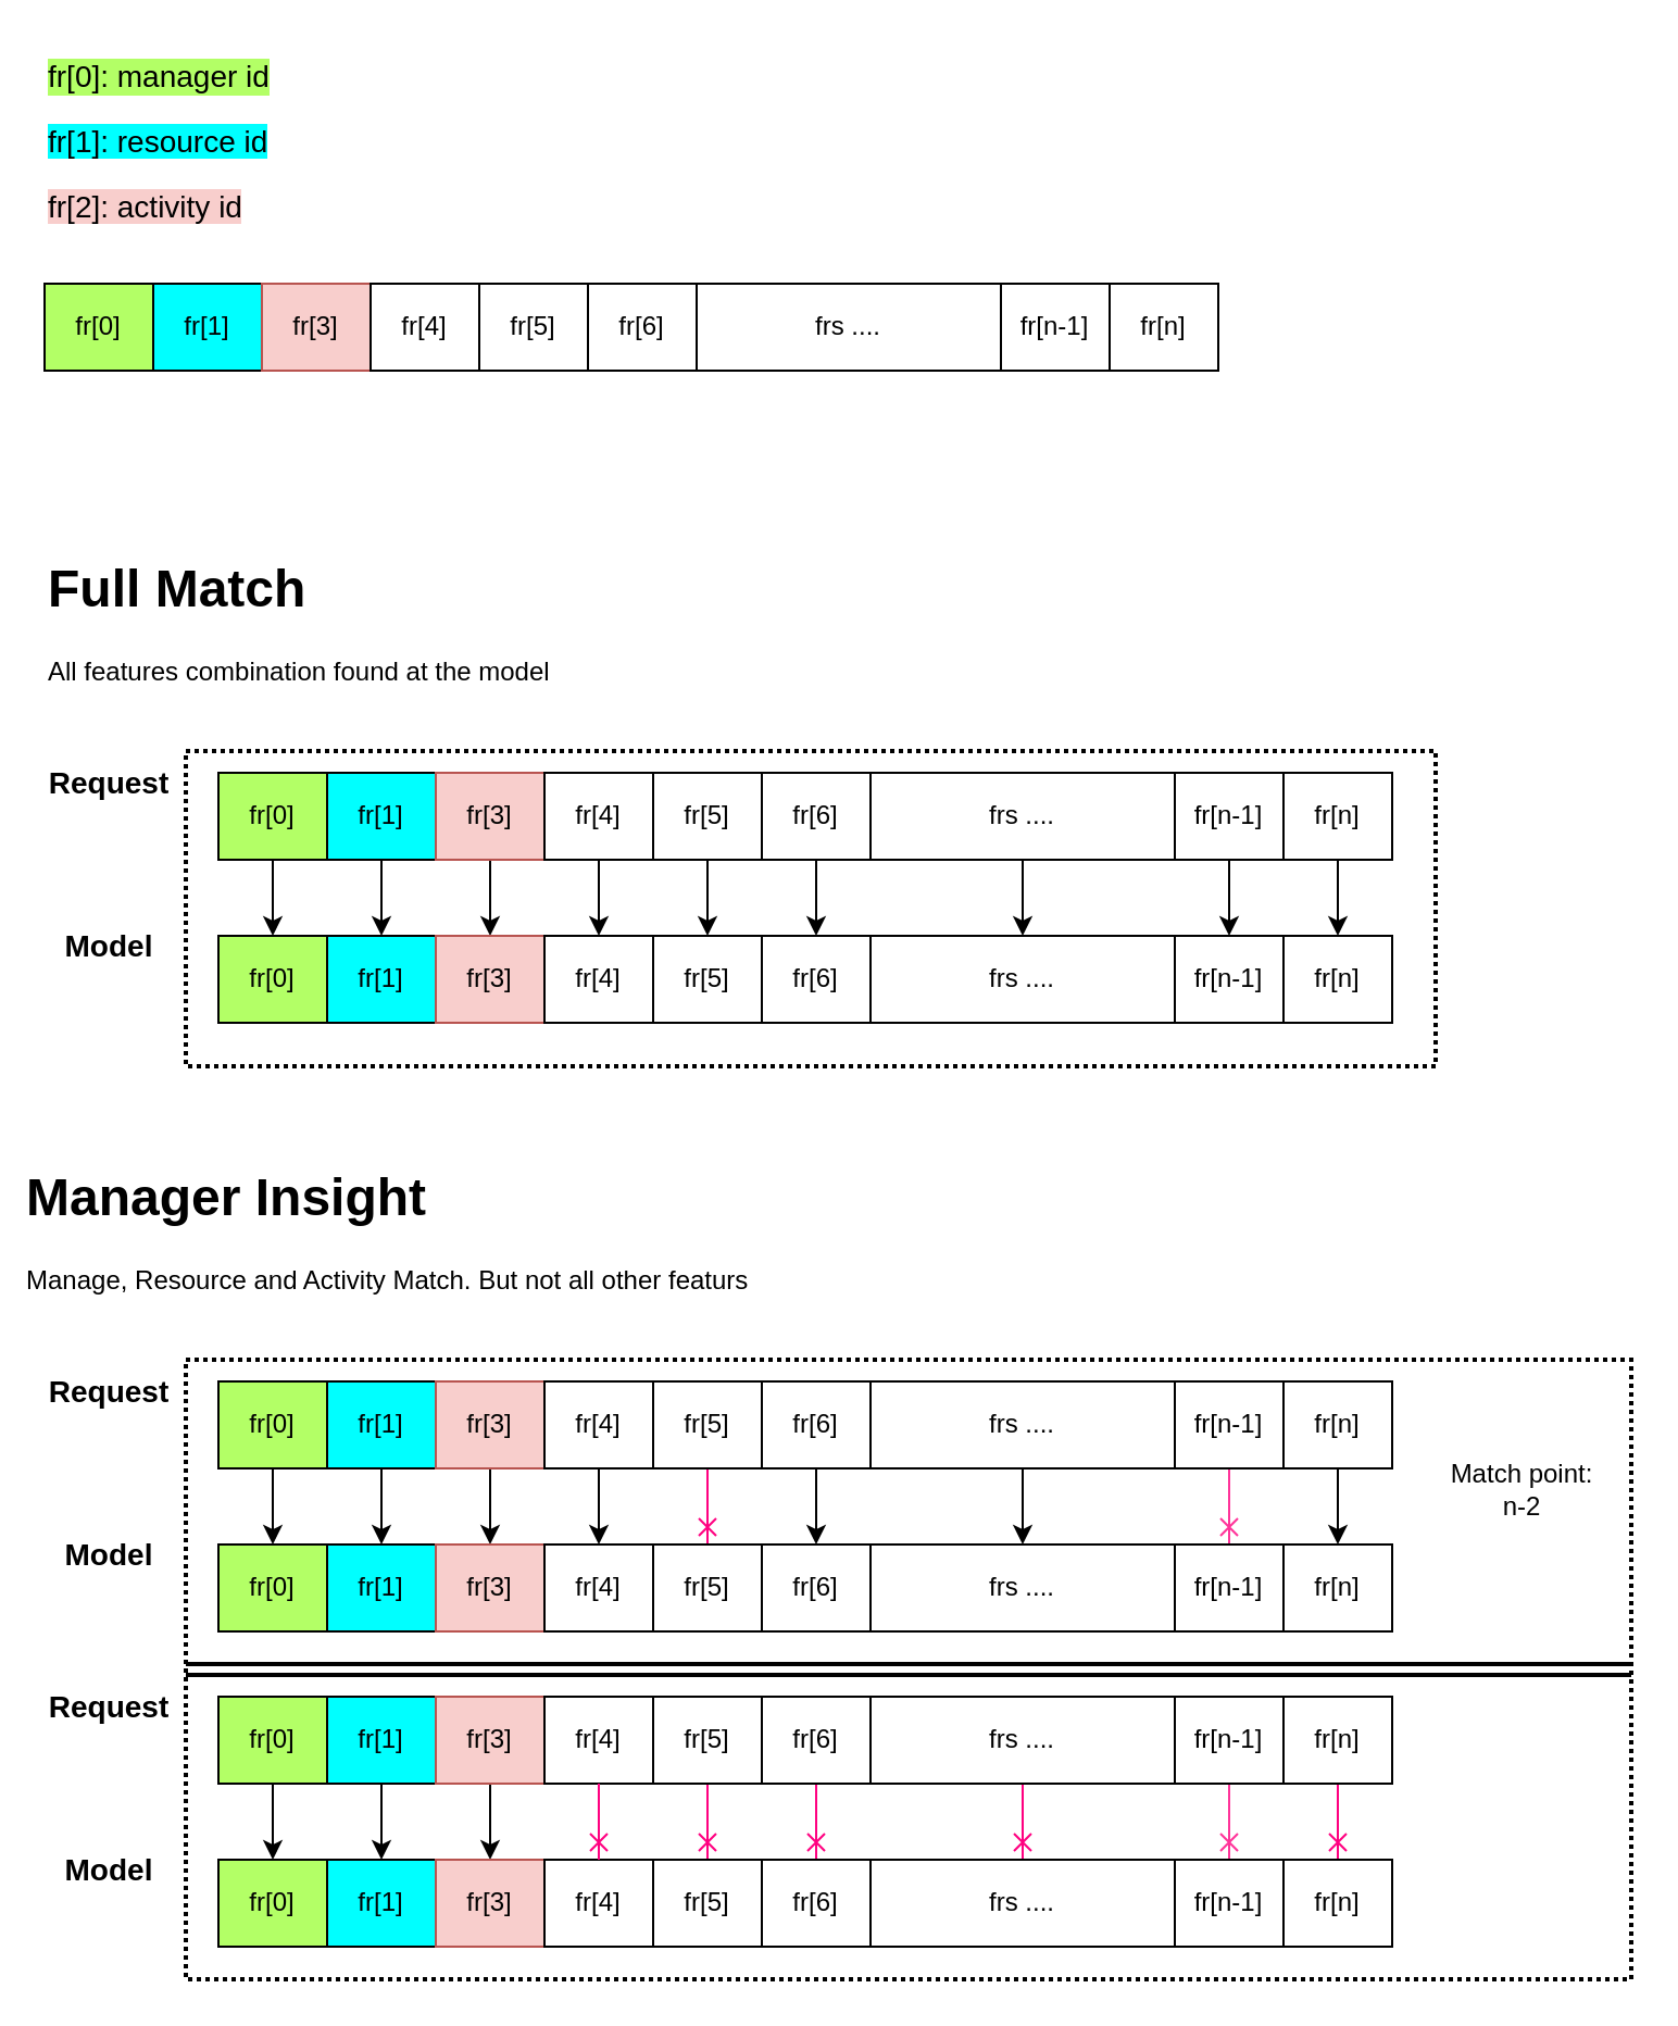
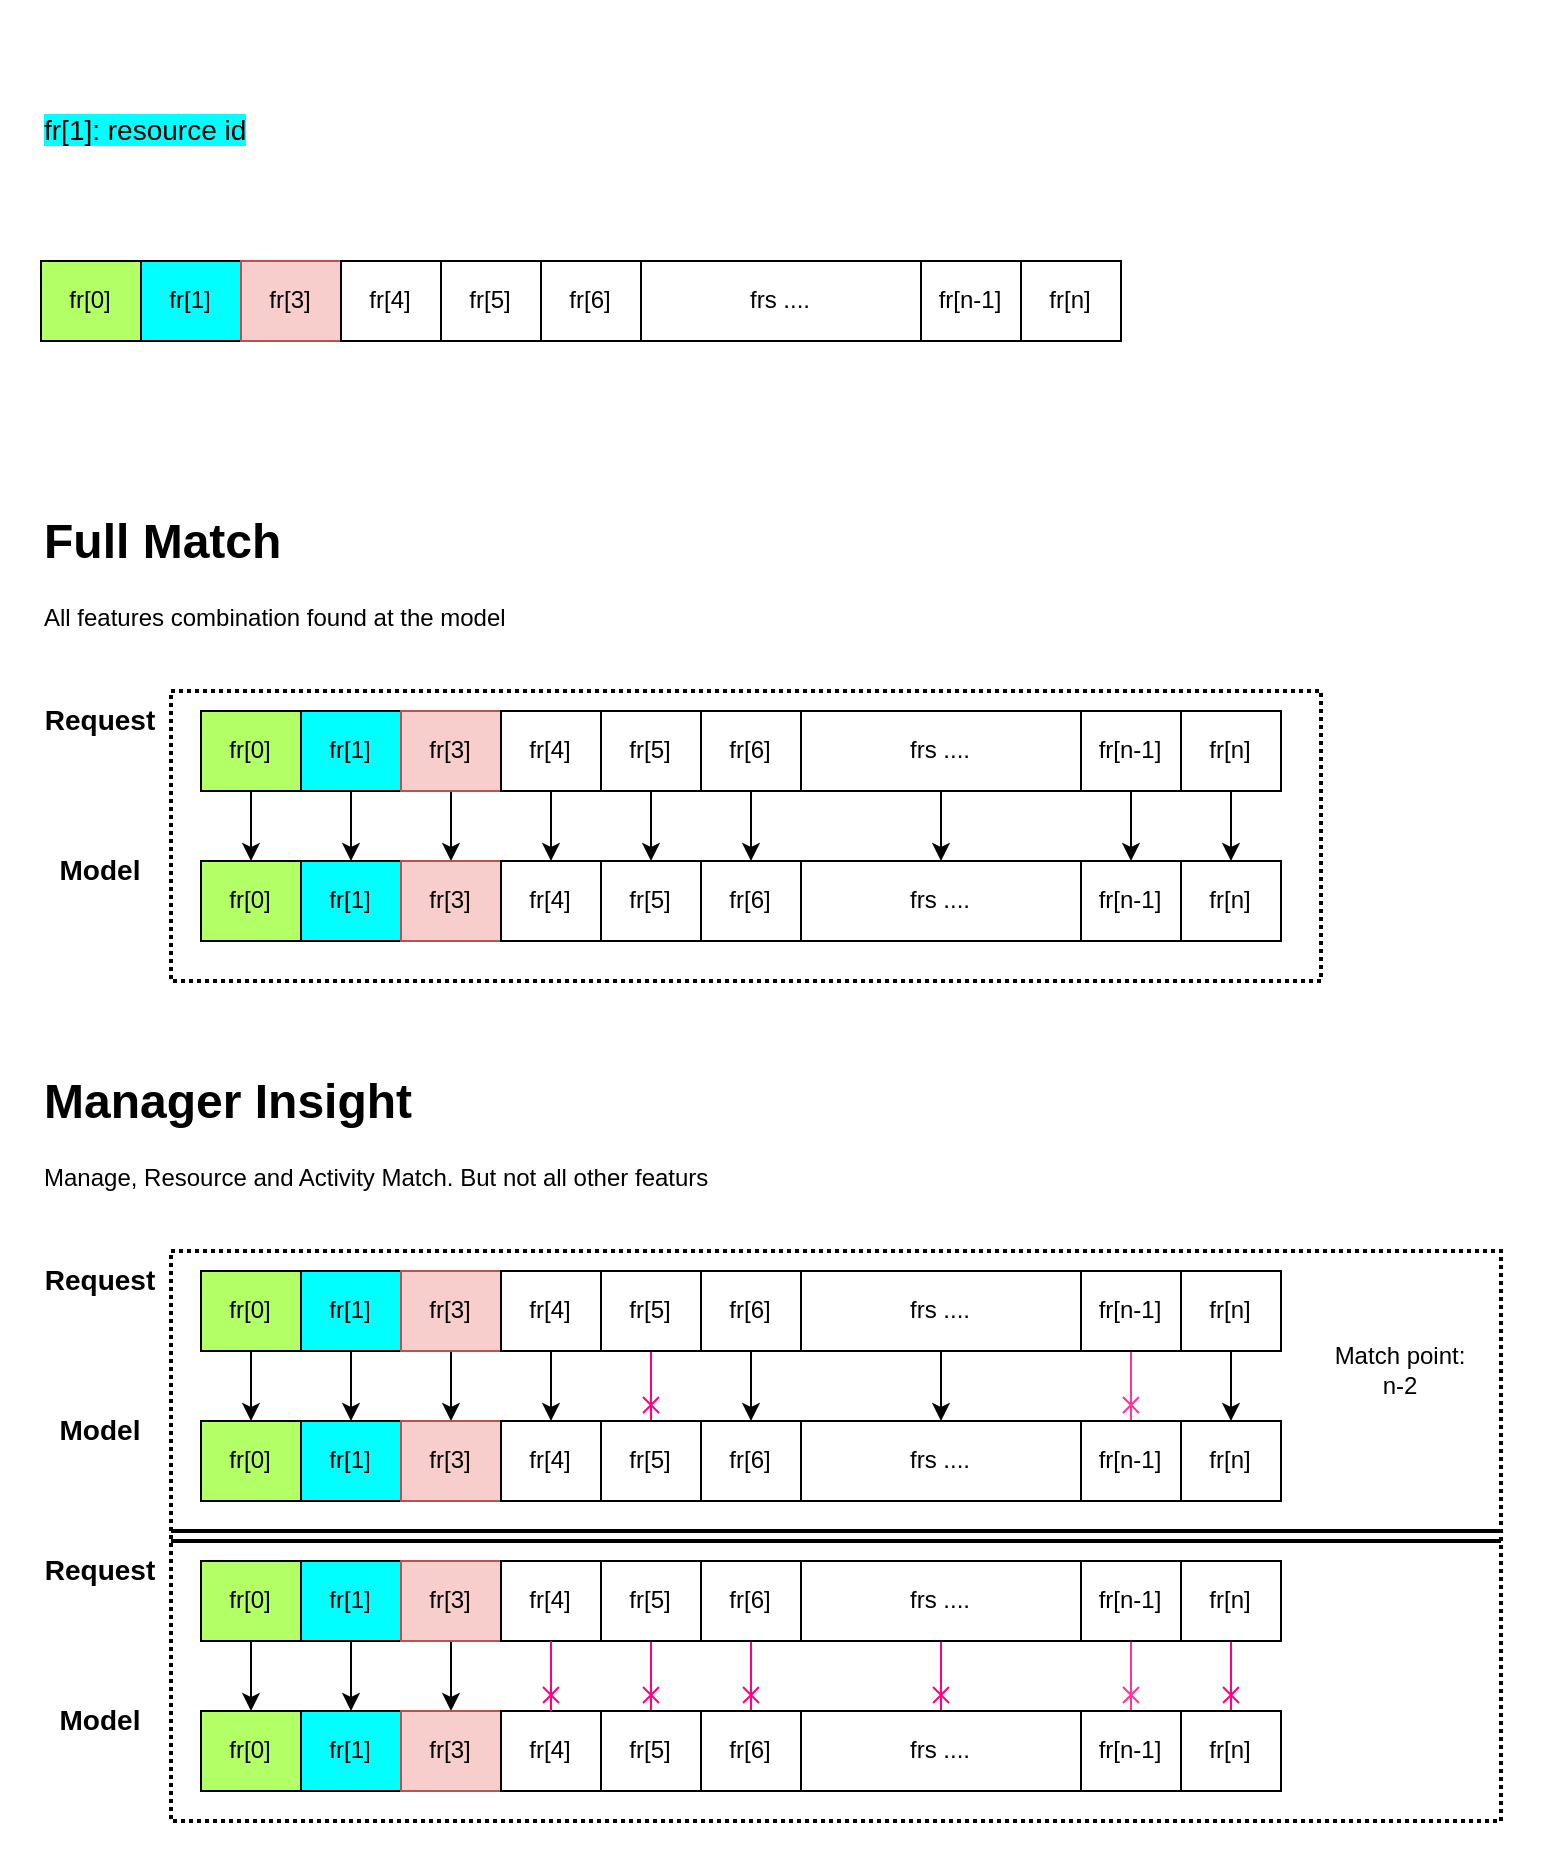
- <mxCell id="7" value="&lt;font style=&quot;font-size: 14px;&quot;&gt;fr[0]: manager id&lt;/font&gt;" style="text;html=1;align=left;verticalAlign=middle;whiteSpace=wrap;rounded=0;labelBackgroundColor=#B3FF66;" vertex="1" parent="1"><mxGeometry x="20" y="20" width="160" height="30" as="geometry" /></mxCell>
- <mxCell id="9" value="&lt;font style=&quot;font-size: 14px; background-color: rgb(248, 206, 204);&quot;&gt;fr[2]: activity id&lt;/font&gt;" style="text;html=1;align=left;verticalAlign=middle;whiteSpace=wrap;rounded=0;" vertex="1" parent="1"><mxGeometry x="20" y="80" width="160" height="30" as="geometry" /></mxCell>
- <mxCell id="45" value="&lt;h1 style=&quot;margin-top: 0px;&quot;&gt;Manager Insight&lt;/h1&gt;&lt;p&gt;Manage, Resource and Activity Match. But not all other featurs&lt;/p&gt;" style="text;html=1;whiteSpace=wrap;overflow=hidden;rounded=0;" vertex="1" parent="1"><mxGeometry x="10" y="530" width="350" height="70" as="geometry" /></mxCell>
+ <mxCell id="45" value="&lt;h1 style=&quot;margin-top: 0px;&quot;&gt;Manager Insight&lt;/h1&gt;&lt;p&gt;Manage, Resource and Activity Match. But not all other featurs&lt;/p&gt;" style="text;html=1;whiteSpace=wrap;overflow=hidden;rounded=0;" vertex="1" parent="1"><mxGeometry x="20" y="530" width="350" height="70" as="geometry" /></mxCell>
